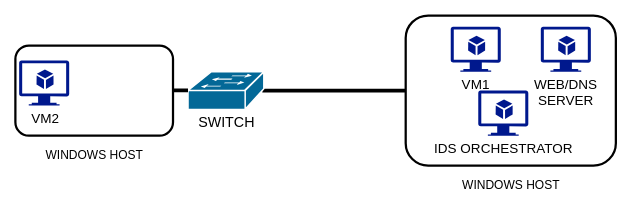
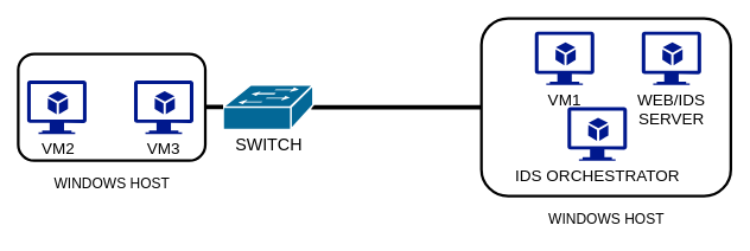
- <mxCell id="8" value="&amp;nbsp;&lt;font style=&quot;font-size: 18px;&quot;&gt;VM2&lt;/font&gt;" style="sketch=0;aspect=fixed;pointerEvents=1;shadow=0;dashed=0;html=1;strokeColor=none;labelPosition=center;verticalLabelPosition=bottom;verticalAlign=top;align=center;fillColor=#00188D;shape=mxgraph.azure.virtual_machine_feature" parent="1" vertex="1"><mxGeometry x="25" y="80" width="66.67" height="60" as="geometry" /></mxCell>
+ <mxCell id="8" value="&amp;nbsp;&lt;font style=&quot;font-size: 18px;&quot;&gt;VM2&lt;/font&gt;" style="sketch=0;aspect=fixed;pointerEvents=1;shadow=0;dashed=0;html=1;strokeColor=none;labelPosition=center;verticalLabelPosition=bottom;verticalAlign=top;align=center;fillColor=#00188D;shape=mxgraph.azure.virtual_machine_feature" parent="1" vertex="1"><mxGeometry x="30" y="90" width="66.67" height="60" as="geometry" /></mxCell>
- <mxCell id="10" value="&lt;font style=&quot;font-size: 18px;&quot;&gt;WEB/DNS&lt;/font&gt;&lt;div&gt;&lt;font style=&quot;font-size: 18px;&quot;&gt;SERVER&lt;/font&gt;&lt;/div&gt;" style="sketch=0;aspect=fixed;pointerEvents=1;shadow=0;dashed=0;html=1;strokeColor=none;labelPosition=center;verticalLabelPosition=bottom;verticalAlign=top;align=center;fillColor=#00188D;shape=mxgraph.azure.virtual_machine_feature;container=0;" parent="1" vertex="1"><mxGeometry x="720" y="35" width="66.67" height="60" as="geometry" /></mxCell>
+ <mxCell id="10" value="&lt;font style=&quot;font-size: 18px;&quot;&gt;WEB/IDS&lt;/font&gt;&lt;div&gt;&lt;font style=&quot;font-size: 18px;&quot;&gt;SERVER&lt;/font&gt;&lt;/div&gt;" style="sketch=0;aspect=fixed;pointerEvents=1;shadow=0;dashed=0;html=1;strokeColor=none;labelPosition=center;verticalLabelPosition=bottom;verticalAlign=top;align=center;fillColor=#00188D;shape=mxgraph.azure.virtual_machine_feature;container=0;" parent="1" vertex="1"><mxGeometry x="720" y="35" width="66.67" height="60" as="geometry" /></mxCell>
+ <mxCell id="9" value="&lt;font style=&quot;font-size: 18px;&quot;&gt;VM3&lt;/font&gt;" style="sketch=0;aspect=fixed;pointerEvents=1;shadow=0;dashed=0;html=1;strokeColor=none;labelPosition=center;verticalLabelPosition=bottom;verticalAlign=top;align=center;fillColor=#00188D;shape=mxgraph.azure.virtual_machine_feature" parent="1" vertex="1"><mxGeometry x="150" y="90" width="66.67" height="60" as="geometry" /></mxCell>
